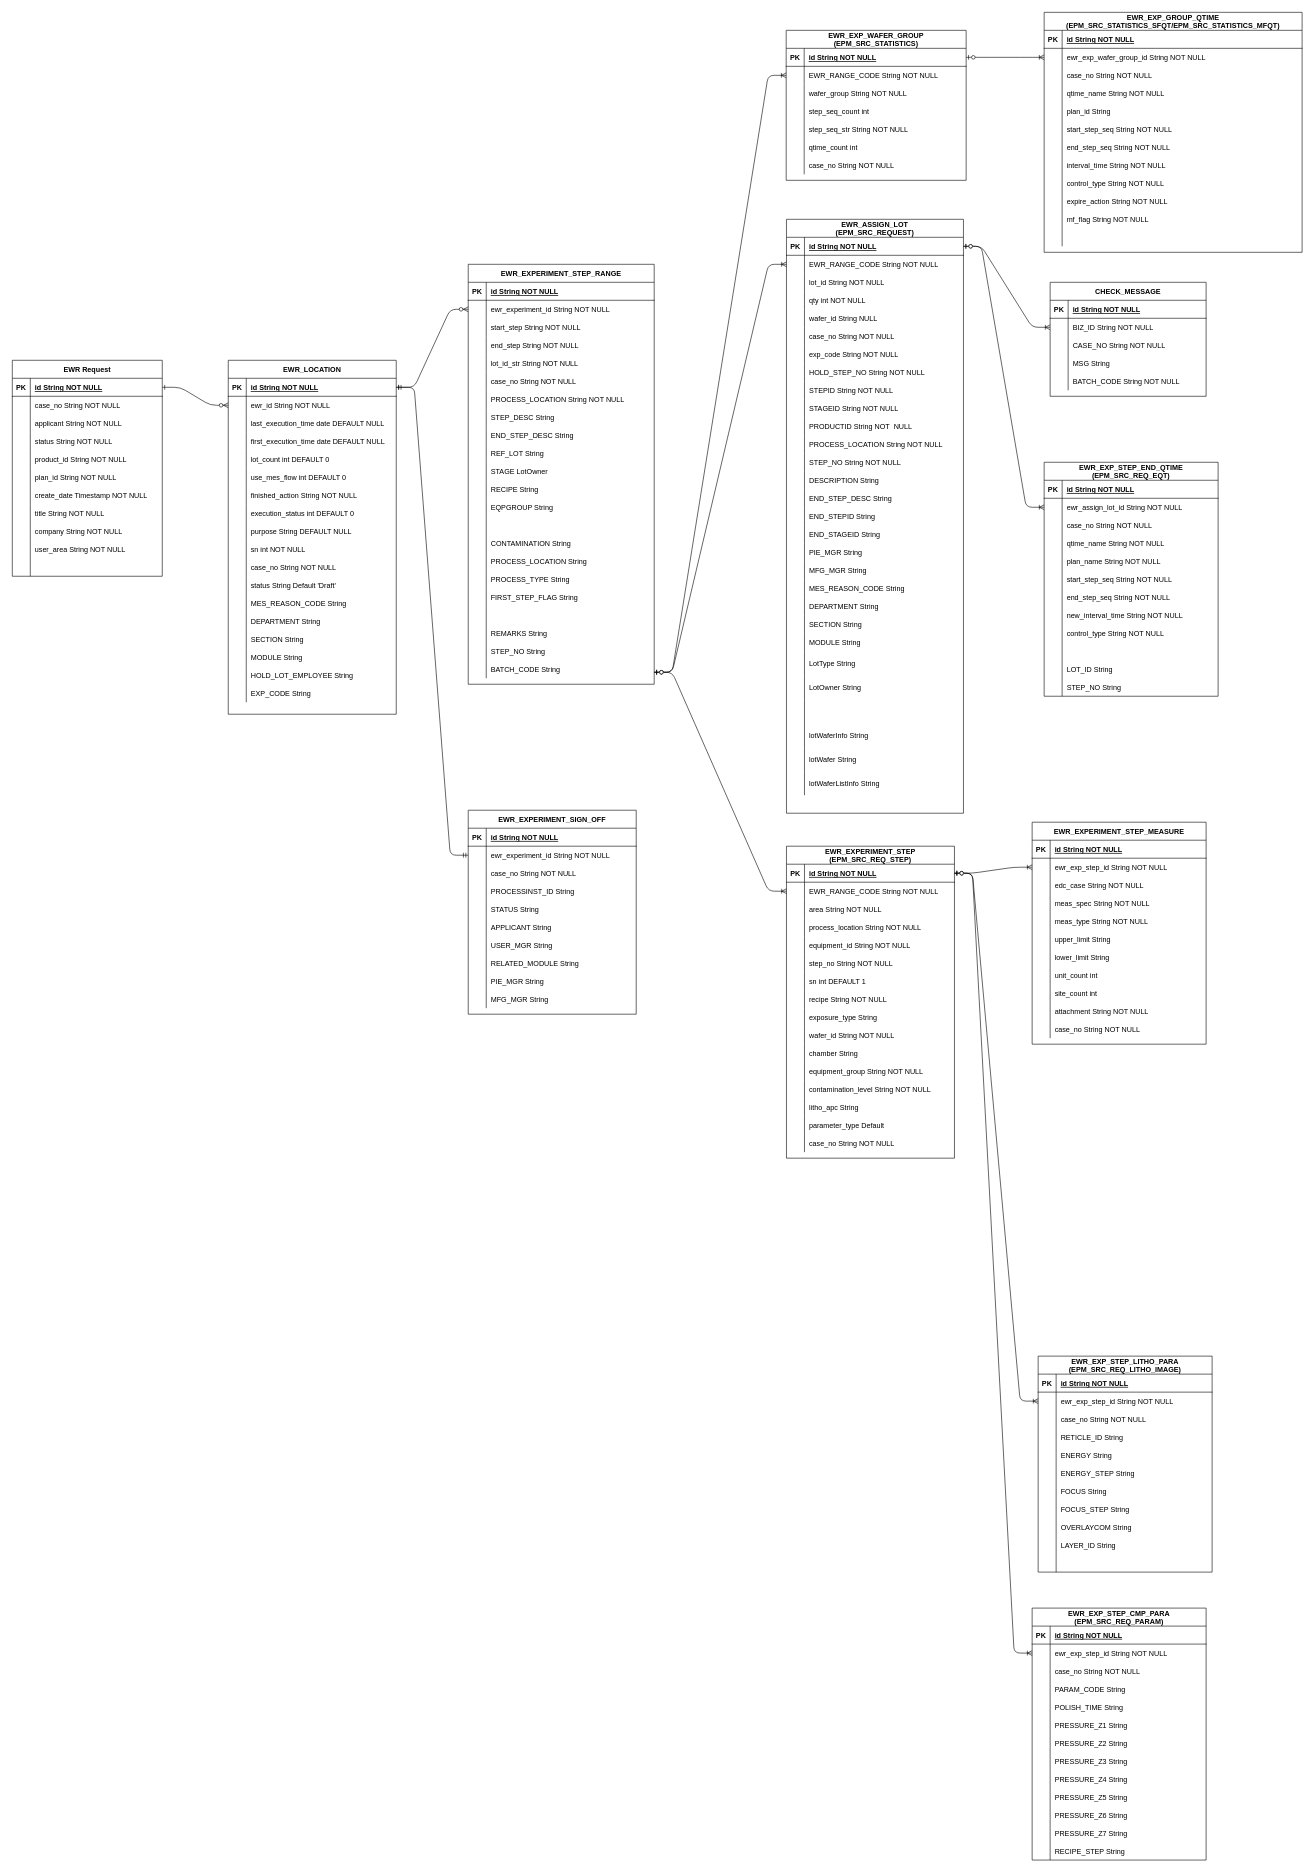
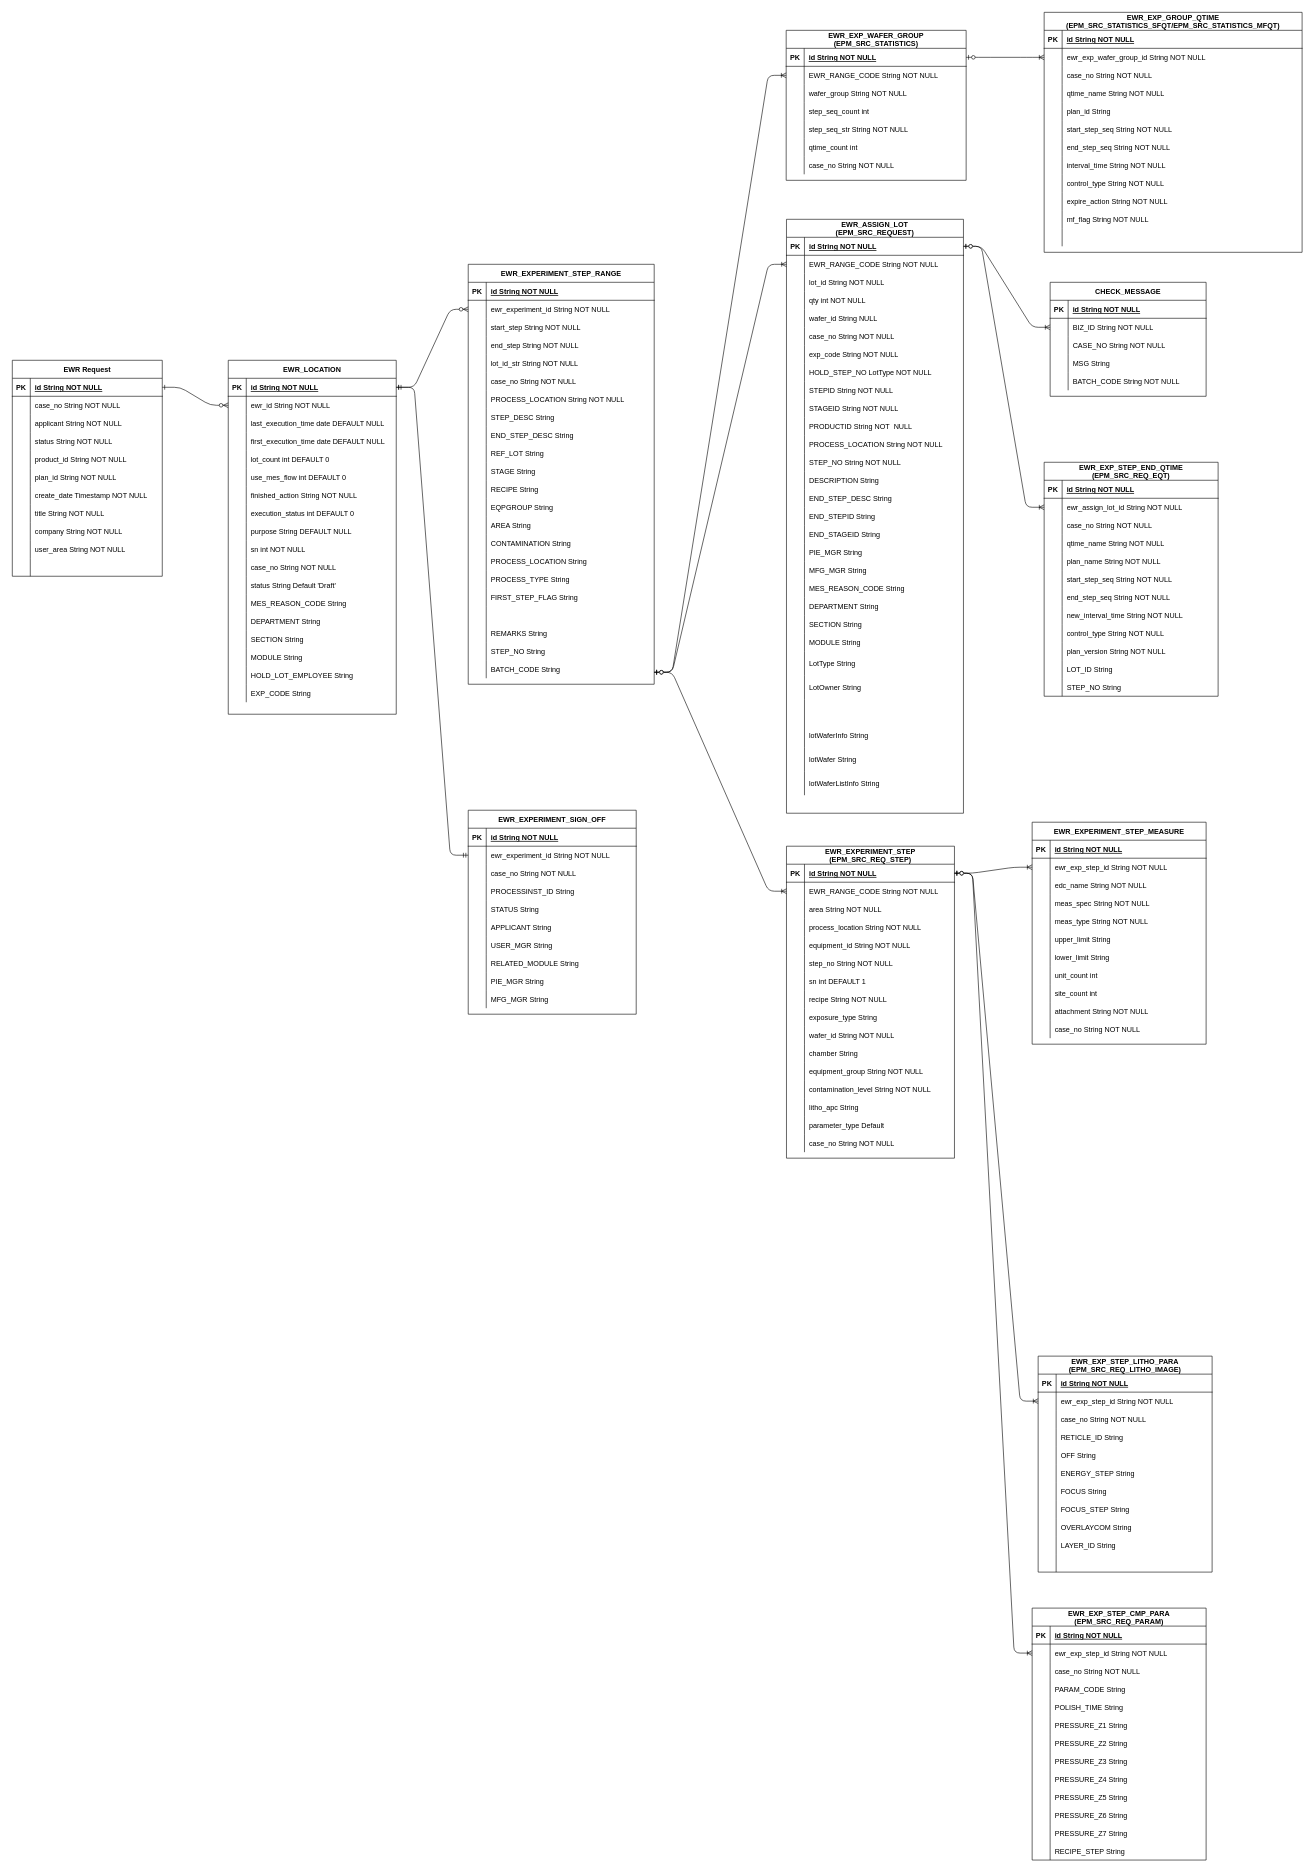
- <mxCell id="249" value="HOLD_STEP_NO String NOT NULL" style="shape=partialRectangle;connectable=0;fillColor=none;top=0;left=0;bottom=0;right=0;align=left;spacingLeft=6;overflow=hidden;" parent="247" vertex="1"><mxGeometry x="30" width="265" height="30" as="geometry" /></mxCell>
+ <mxCell id="249" value="HOLD_STEP_NO LotType NOT NULL" style="shape=partialRectangle;connectable=0;fillColor=none;top=0;left=0;bottom=0;right=0;align=left;spacingLeft=6;overflow=hidden;" parent="247" vertex="1"><mxGeometry x="30" width="265" height="30" as="geometry" /></mxCell>
- <mxCell id="192" value="STAGE LotOwner" style="shape=partialRectangle;overflow=hidden;connectable=0;fillColor=none;top=0;left=0;bottom=0;right=0;align=left;spacingLeft=6;" parent="190" vertex="1"><mxGeometry x="30" width="280" height="30" as="geometry" /></mxCell>
+ <mxCell id="192" value="STAGE String" style="shape=partialRectangle;overflow=hidden;connectable=0;fillColor=none;top=0;left=0;bottom=0;right=0;align=left;spacingLeft=6;" parent="190" vertex="1"><mxGeometry x="30" width="280" height="30" as="geometry" /></mxCell>
+ <mxCell id="201" value="AREA String" style="shape=partialRectangle;overflow=hidden;connectable=0;fillColor=none;top=0;left=0;bottom=0;right=0;align=left;spacingLeft=6;" parent="199" vertex="1"><mxGeometry x="30" width="280" height="30" as="geometry" /></mxCell>
+ <mxCell id="358" value="plan_version String NOT NULL" style="shape=partialRectangle;connectable=0;fillColor=none;top=0;left=0;bottom=0;right=0;align=left;spacingLeft=6;overflow=hidden;" parent="356" vertex="1"><mxGeometry x="30" width="260" height="30" as="geometry" /></mxCell>
- <mxCell id="374" value="edc_case String NOT NULL" style="shape=partialRectangle;connectable=0;fillColor=none;top=0;left=0;bottom=0;right=0;align=left;spacingLeft=6;overflow=hidden;" parent="372" vertex="1"><mxGeometry x="30" width="260" height="30" as="geometry" /></mxCell>
+ <mxCell id="374" value="edc_name String NOT NULL" style="shape=partialRectangle;connectable=0;fillColor=none;top=0;left=0;bottom=0;right=0;align=left;spacingLeft=6;overflow=hidden;" parent="372" vertex="1"><mxGeometry x="30" width="260" height="30" as="geometry" /></mxCell>
- <mxCell id="445" value="ENERGY String" style="shape=partialRectangle;connectable=0;fillColor=none;top=0;left=0;bottom=0;right=0;align=left;spacingLeft=6;overflow=hidden;" parent="443" vertex="1"><mxGeometry x="30" width="260" height="30" as="geometry" /></mxCell>
+ <mxCell id="445" value="OFF String" style="shape=partialRectangle;connectable=0;fillColor=none;top=0;left=0;bottom=0;right=0;align=left;spacingLeft=6;overflow=hidden;" parent="443" vertex="1"><mxGeometry x="30" width="260" height="30" as="geometry" /></mxCell>
